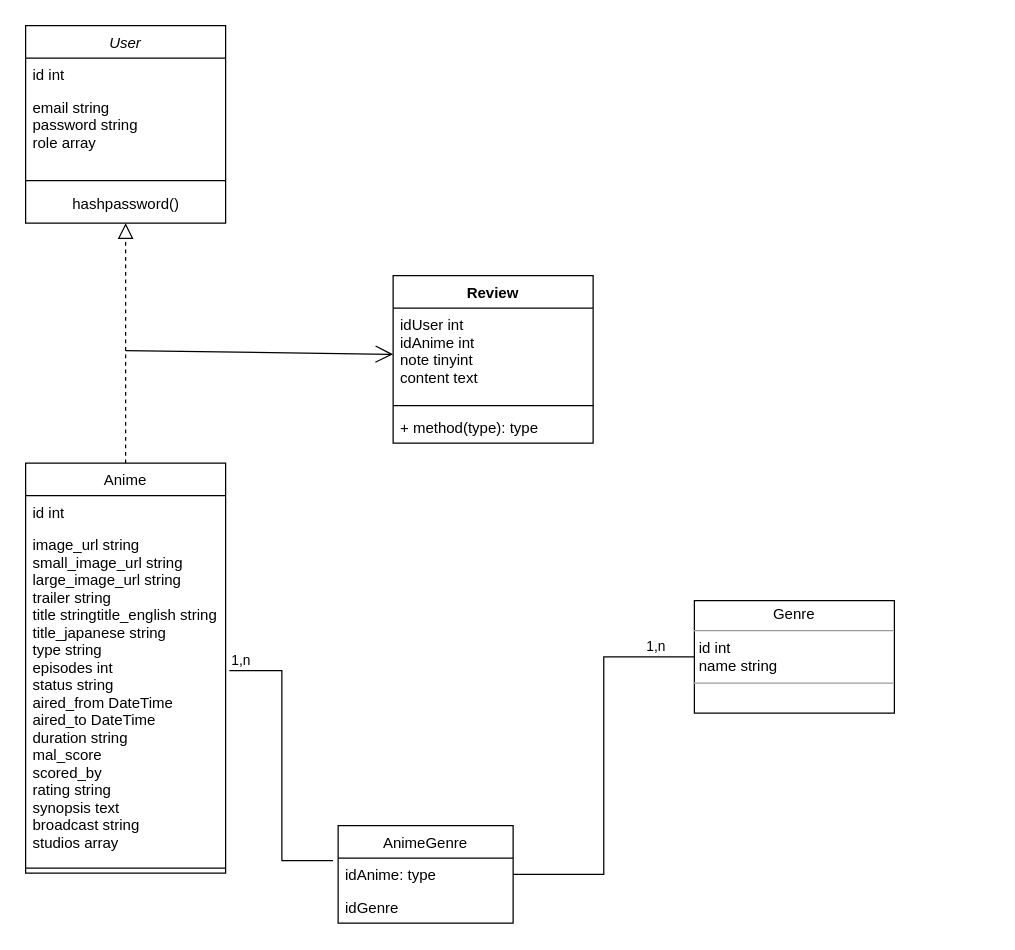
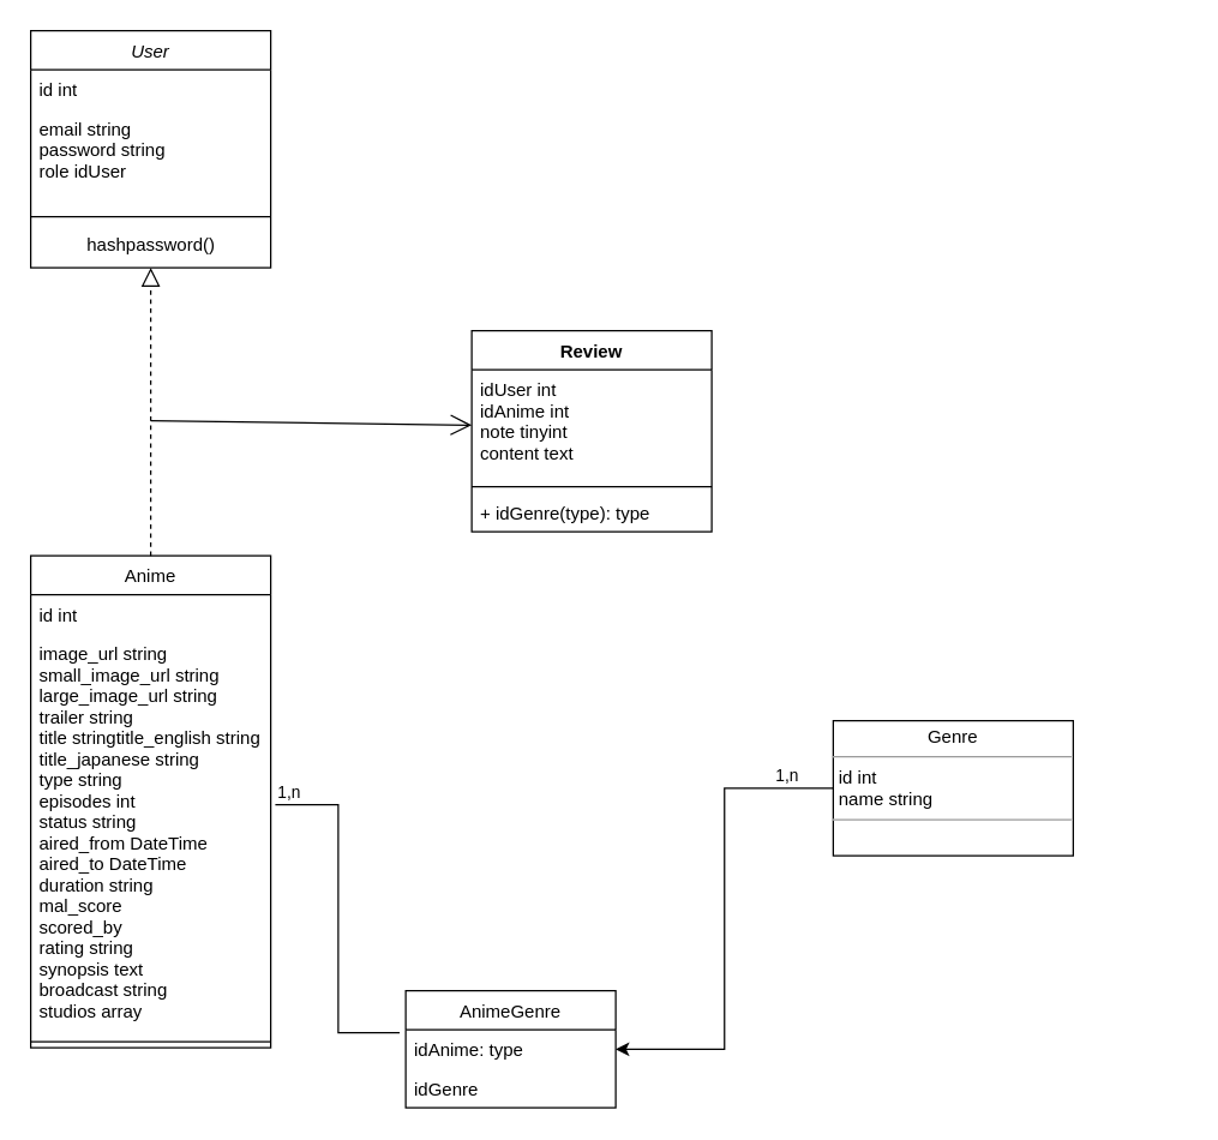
- <mxCell id="4" value="email string&#10;password string&#10;role array" style="text;align=left;verticalAlign=top;spacingLeft=4;spacingRight=4;overflow=hidden;rotatable=0;points=[[0,0.5],[1,0.5]];portConstraint=eastwest;rounded=0;shadow=0;html=0;" parent="2" vertex="1"><mxGeometry y="52" width="160" height="68" as="geometry" /></mxCell>
+ <mxCell id="4" value="email string&#10;password string&#10;role idUser" style="text;align=left;verticalAlign=top;spacingLeft=4;spacingRight=4;overflow=hidden;rotatable=0;points=[[0,0.5],[1,0.5]];portConstraint=eastwest;rounded=0;shadow=0;html=0;" parent="2" vertex="1"><mxGeometry y="52" width="160" height="68" as="geometry" /></mxCell>
- <mxCell id="15" value="+ method(type): type" style="text;strokeColor=none;fillColor=none;align=left;verticalAlign=top;spacingLeft=4;spacingRight=4;overflow=hidden;rotatable=0;points=[[0,0.5],[1,0.5]];portConstraint=eastwest;" parent="12" vertex="1"><mxGeometry y="108" width="160" height="26" as="geometry" /></mxCell>
+ <mxCell id="15" value="+ idGenre(type): type" style="text;strokeColor=none;fillColor=none;align=left;verticalAlign=top;spacingLeft=4;spacingRight=4;overflow=hidden;rotatable=0;points=[[0,0.5],[1,0.5]];portConstraint=eastwest;" parent="12" vertex="1"><mxGeometry y="108" width="160" height="26" as="geometry" /></mxCell>
- <mxCell id="24" value="" style="endArrow=none;html=1;edgeStyle=orthogonalEdgeStyle;rounded=0;exitX=0;exitY=0.5;exitDx=0;exitDy=0;entryX=1;entryY=0.5;entryDx=0;entryDy=0;" parent="1" source="17" target="19" edge="1"><mxGeometry relative="1" as="geometry"><mxPoint x="298.55" y="507.9" as="sourcePoint" /><mxPoint x="381.45" y="660.002" as="targetPoint" /></mxGeometry></mxCell>
+ <mxCell id="24" value="" style="endArrow=classic;html=1;edgeStyle=orthogonalEdgeStyle;rounded=0;exitX=0;exitY=0.5;exitDx=0;exitDy=0;entryX=1;entryY=0.5;entryDx=0;entryDy=0;" parent="1" source="17" target="19" edge="1"><mxGeometry relative="1" as="geometry"><mxPoint x="298.55" y="507.9" as="sourcePoint" /><mxPoint x="381.45" y="660.002" as="targetPoint" /></mxGeometry></mxCell>
